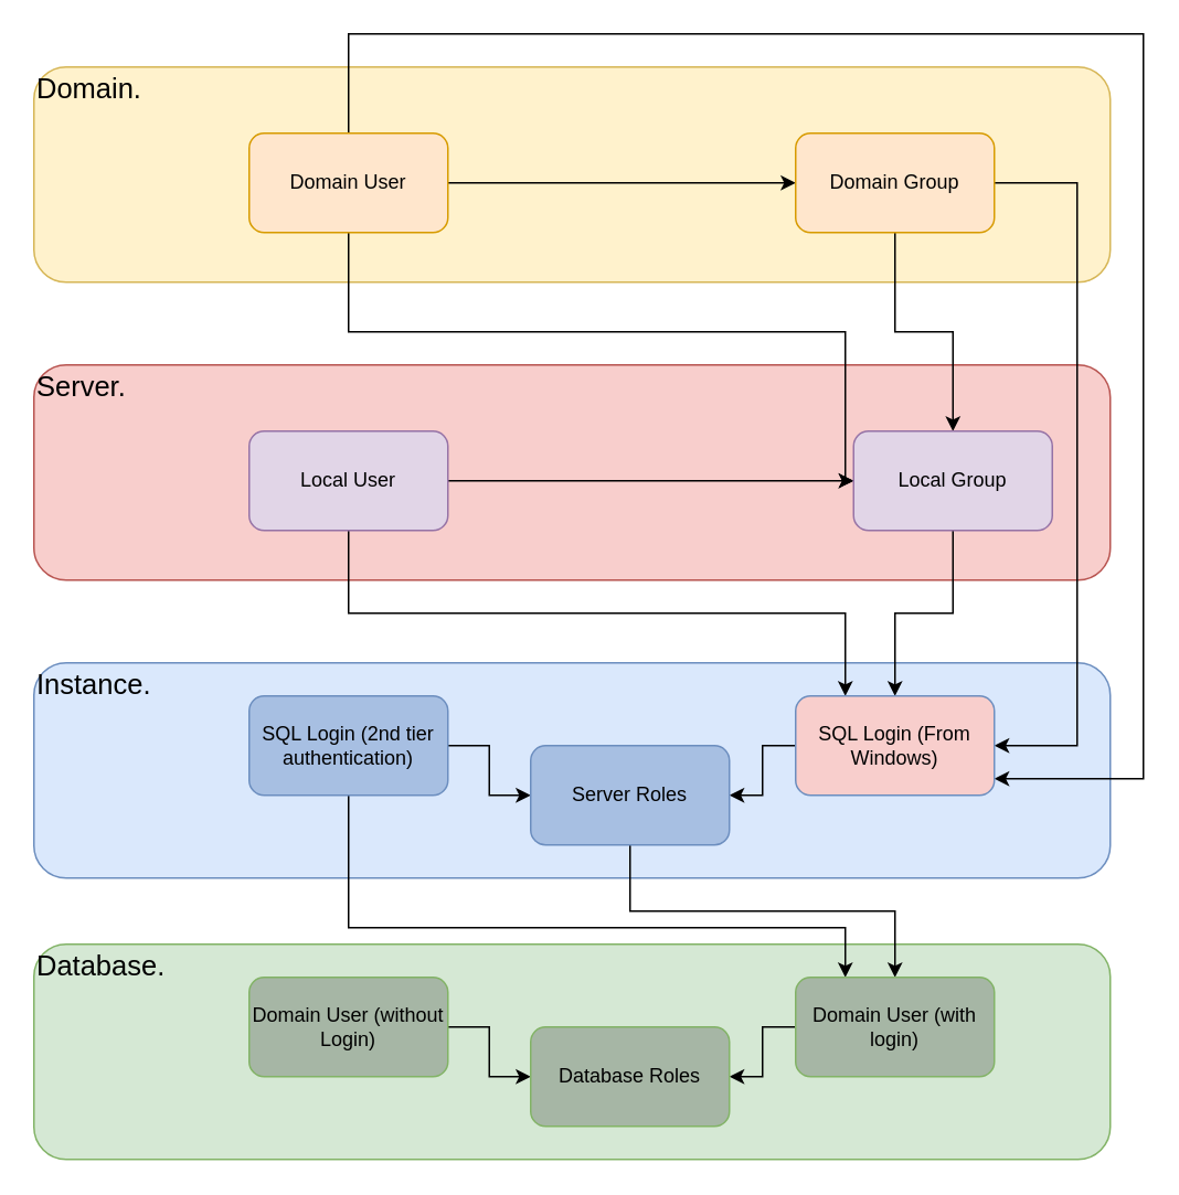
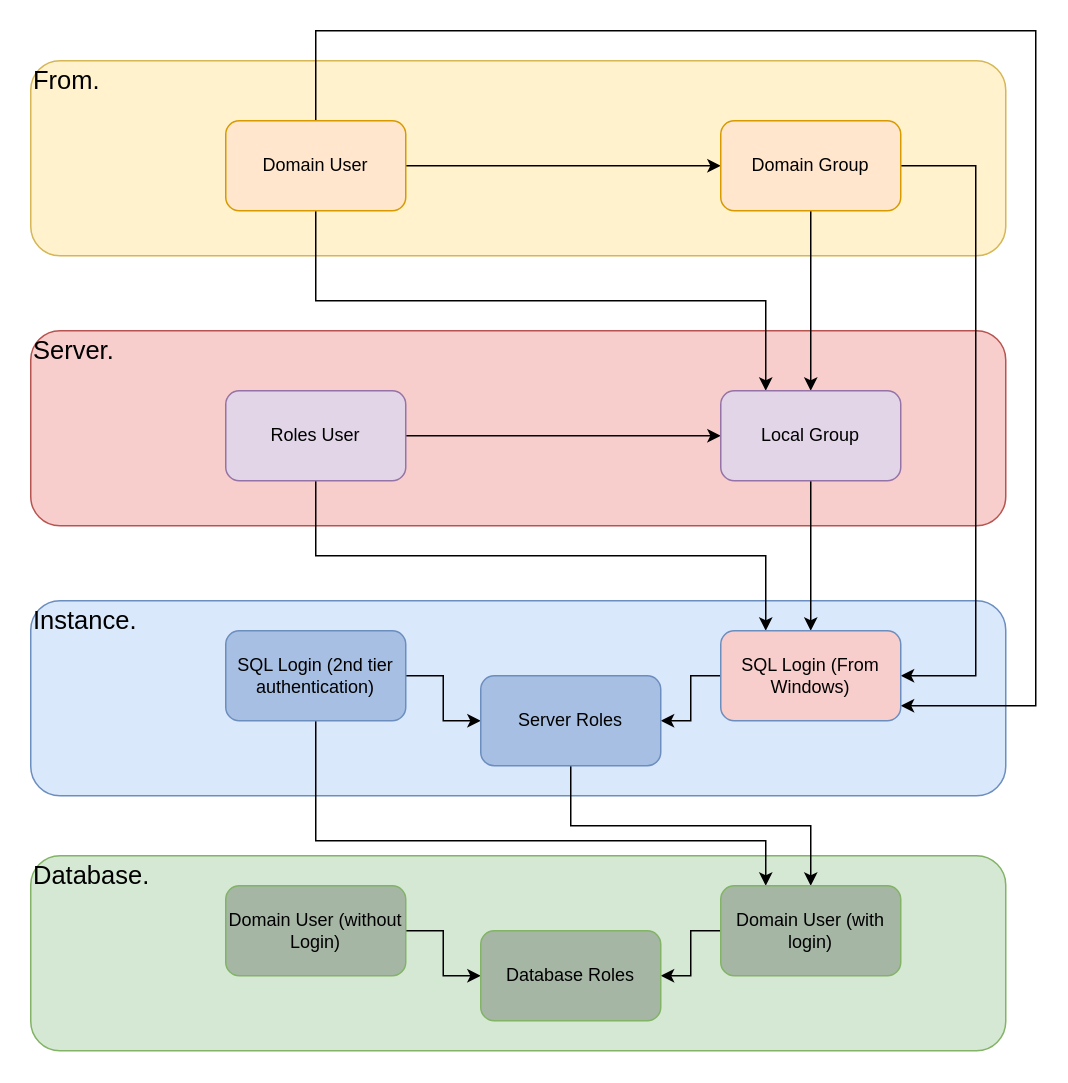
- <mxCell id="5" value="&lt;div style=&quot;font-size: 17px;&quot;&gt;&lt;span style=&quot;background-color: initial;&quot;&gt;&lt;font style=&quot;font-size: 17px;&quot;&gt;Domain.&amp;nbsp;&amp;nbsp;&lt;/font&gt;&lt;/span&gt;&lt;/div&gt;&lt;div style=&quot;font-size: 17px;&quot;&gt;&lt;font style=&quot;font-size: 17px;&quot;&gt;&lt;br&gt;&lt;/font&gt;&lt;/div&gt;&lt;div style=&quot;font-size: 17px;&quot;&gt;&lt;br&gt;&lt;/div&gt;&lt;div style=&quot;font-size: 17px;&quot;&gt;&lt;font style=&quot;font-size: 17px;&quot;&gt;&lt;br&gt;&lt;/font&gt;&lt;/div&gt;&lt;div style=&quot;font-size: 17px;&quot;&gt;&lt;font style=&quot;font-size: 17px;&quot;&gt;&lt;br&gt;&lt;/font&gt;&lt;/div&gt;&lt;div style=&quot;font-size: 17px;&quot;&gt;&lt;br&gt;&lt;/div&gt;" style="rounded=1;whiteSpace=wrap;html=1;fillColor=#fff2cc;strokeColor=#d6b656;align=left;" vertex="1" parent="1"><mxGeometry x="20" y="40" width="650" height="130" as="geometry" /></mxCell>
+ <mxCell id="5" value="&lt;div style=&quot;font-size: 17px;&quot;&gt;&lt;span style=&quot;background-color: initial;&quot;&gt;&lt;font style=&quot;font-size: 17px;&quot;&gt;From.&amp;nbsp;&amp;nbsp;&lt;/font&gt;&lt;/span&gt;&lt;/div&gt;&lt;div style=&quot;font-size: 17px;&quot;&gt;&lt;font style=&quot;font-size: 17px;&quot;&gt;&lt;br&gt;&lt;/font&gt;&lt;/div&gt;&lt;div style=&quot;font-size: 17px;&quot;&gt;&lt;br&gt;&lt;/div&gt;&lt;div style=&quot;font-size: 17px;&quot;&gt;&lt;font style=&quot;font-size: 17px;&quot;&gt;&lt;br&gt;&lt;/font&gt;&lt;/div&gt;&lt;div style=&quot;font-size: 17px;&quot;&gt;&lt;font style=&quot;font-size: 17px;&quot;&gt;&lt;br&gt;&lt;/font&gt;&lt;/div&gt;&lt;div style=&quot;font-size: 17px;&quot;&gt;&lt;br&gt;&lt;/div&gt;" style="rounded=1;whiteSpace=wrap;html=1;fillColor=#fff2cc;strokeColor=#d6b656;align=left;" vertex="1" parent="1"><mxGeometry x="20" y="40" width="650" height="130" as="geometry" /></mxCell>
- <mxCell id="15" value="Local User" style="rounded=1;whiteSpace=wrap;html=1;fillColor=#e1d5e7;strokeColor=#9673a6;" vertex="1" parent="1"><mxGeometry x="150" y="260" width="120" height="60" as="geometry" /></mxCell>
+ <mxCell id="15" value="Roles User" style="rounded=1;whiteSpace=wrap;html=1;fillColor=#e1d5e7;strokeColor=#9673a6;" vertex="1" parent="1"><mxGeometry x="150" y="260" width="120" height="60" as="geometry" /></mxCell>
- <mxCell id="17" value="Local Group" style="rounded=1;whiteSpace=wrap;html=1;fillColor=#e1d5e7;strokeColor=#9673a6;" vertex="1" parent="1"><mxGeometry x="515" y="260" width="120" height="60" as="geometry" /></mxCell>
+ <mxCell id="17" value="Local Group" style="rounded=1;whiteSpace=wrap;html=1;fillColor=#e1d5e7;strokeColor=#9673a6;" vertex="1" parent="1"><mxGeometry x="480" y="260" width="120" height="60" as="geometry" /></mxCell>
